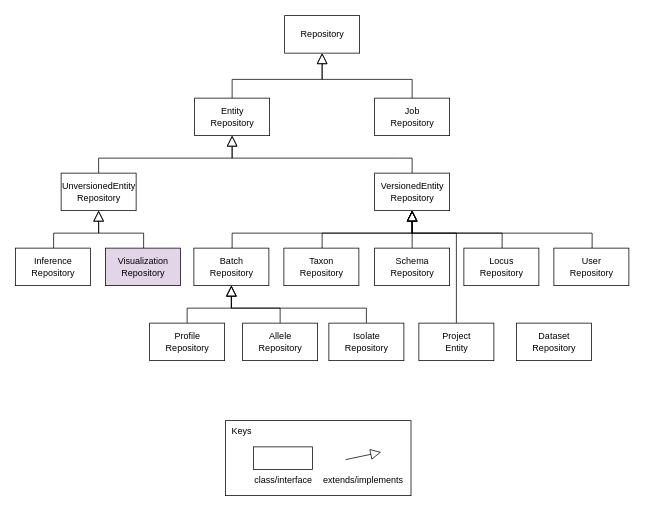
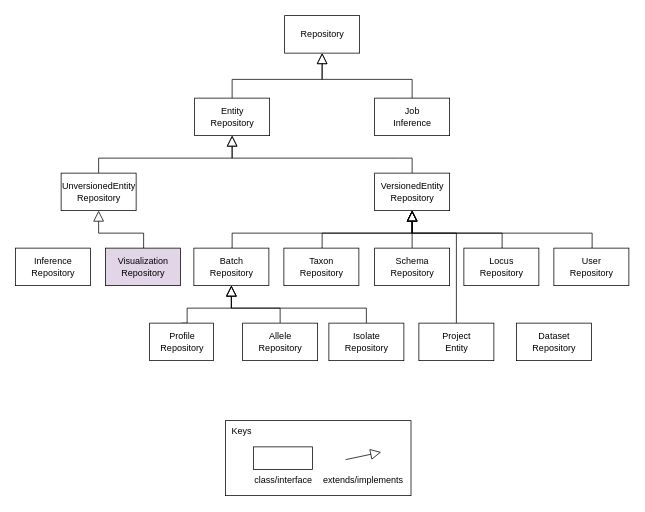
- <mxCell id="10" value="Job&lt;br&gt;Repository" style="html=1;" parent="1" vertex="1"><mxGeometry x="499" y="130" width="100" height="50" as="geometry" /></mxCell>
+ <mxCell id="10" value="Job&lt;br&gt;Inference" style="html=1;" parent="1" vertex="1"><mxGeometry x="499" y="130" width="100" height="50" as="geometry" /></mxCell>
- <mxCell id="13" style="edgeStyle=orthogonalEdgeStyle;rounded=0;orthogonalLoop=1;jettySize=auto;html=1;exitX=0.5;exitY=0;exitDx=0;exitDy=0;entryX=0.5;entryY=1;entryDx=0;entryDy=0;endArrow=block;endFill=0;endSize=12;" parent="1" source="14" target="6" edge="1"><mxGeometry relative="1" as="geometry"><Array as="points"><mxPoint x="71" y="330" /><mxPoint x="71" y="310" /><mxPoint x="131" y="310" /></Array></mxGeometry></mxCell>
- <mxCell id="18" value="Profile&lt;br&gt;Repository" style="html=1;" parent="1" vertex="1"><mxGeometry x="199" y="430" width="100" height="50" as="geometry" /></mxCell>
+ <mxCell id="18" value="Profile&lt;br&gt;Repository" style="html=1;" parent="1" vertex="1"><mxGeometry x="199" y="430" width="85" height="50" as="geometry" /></mxCell>
